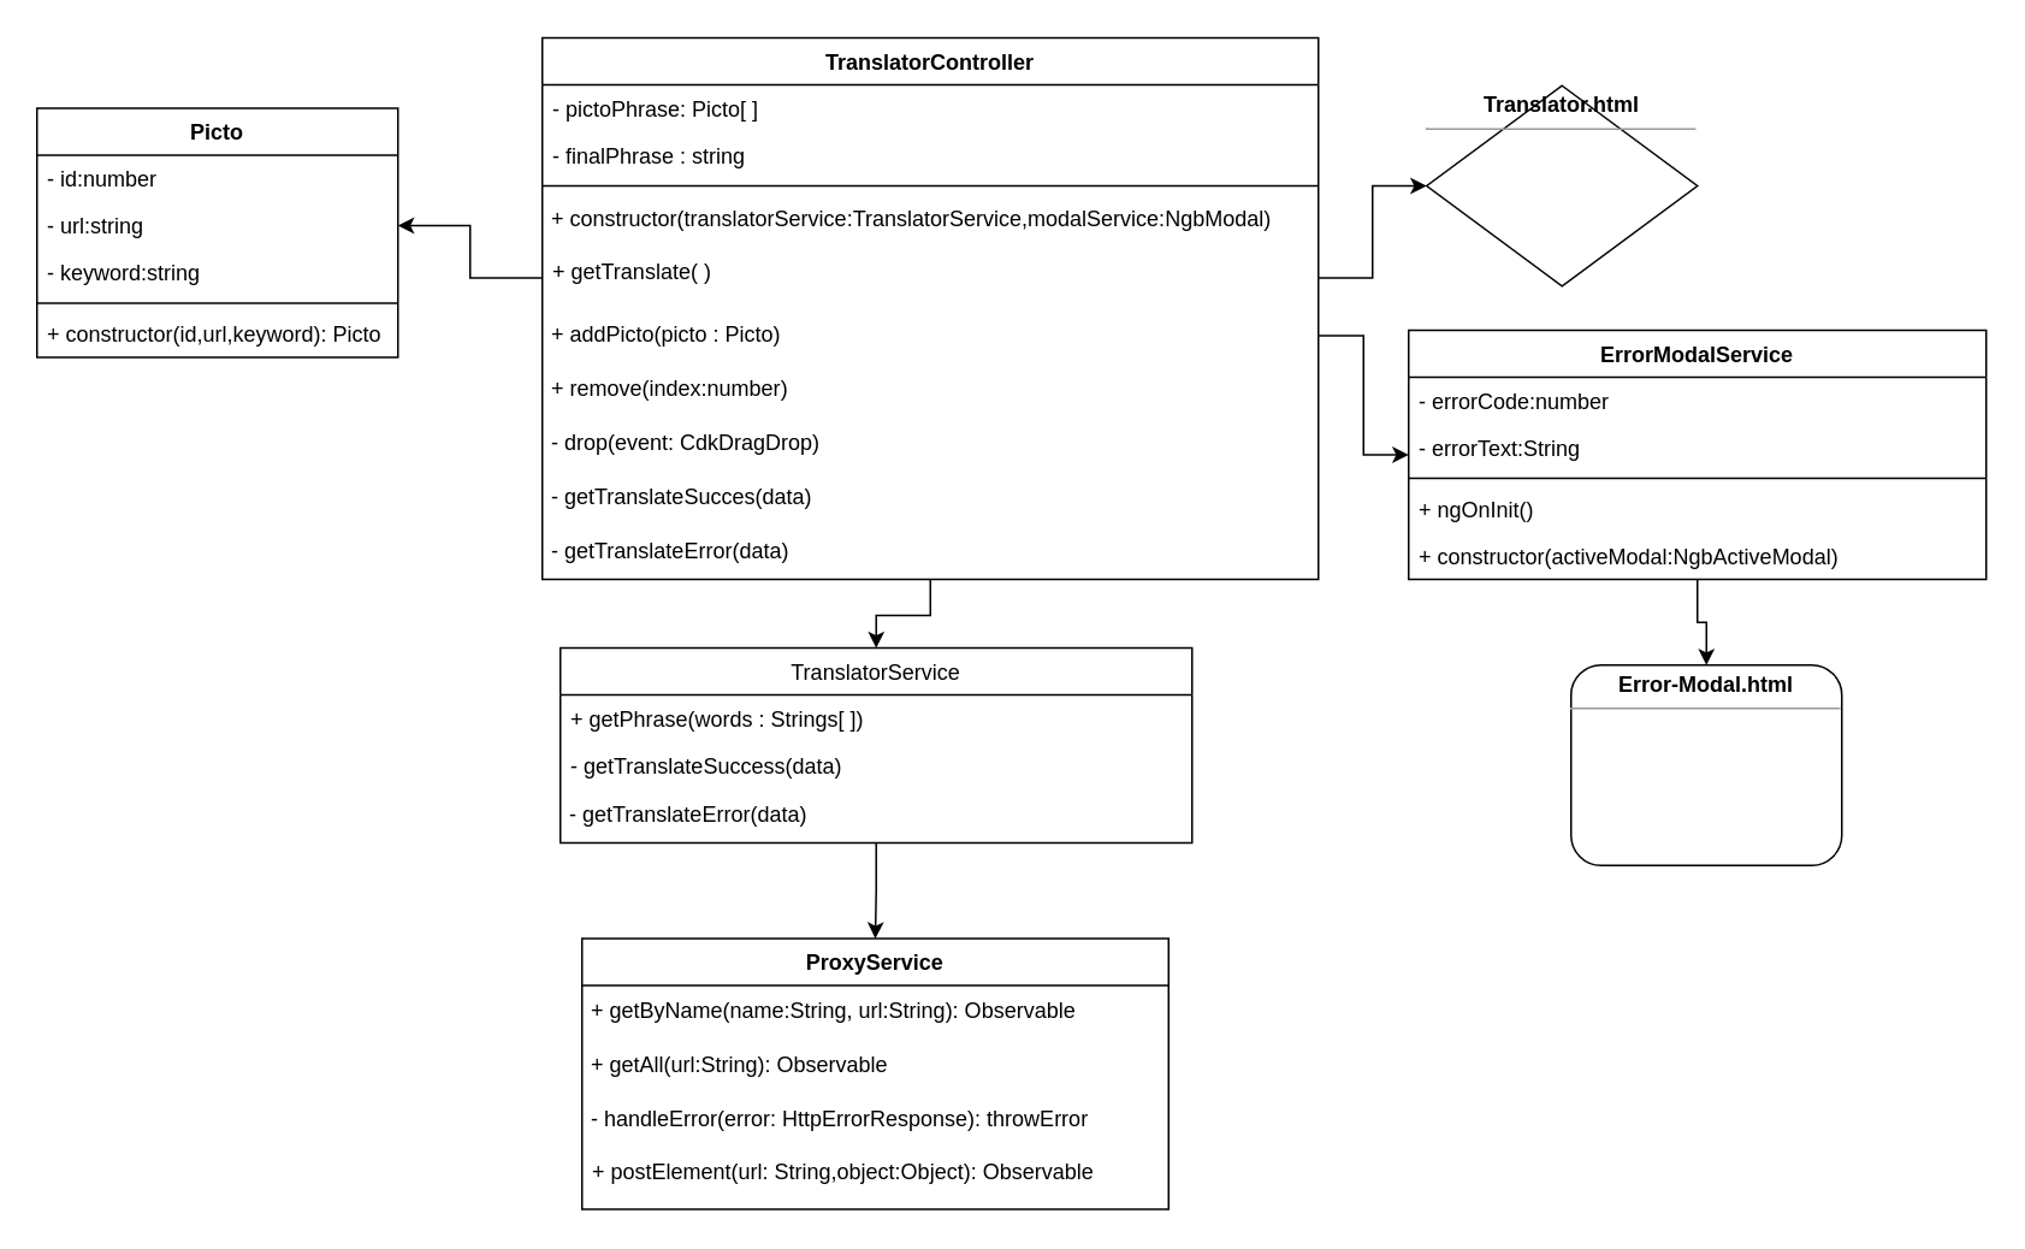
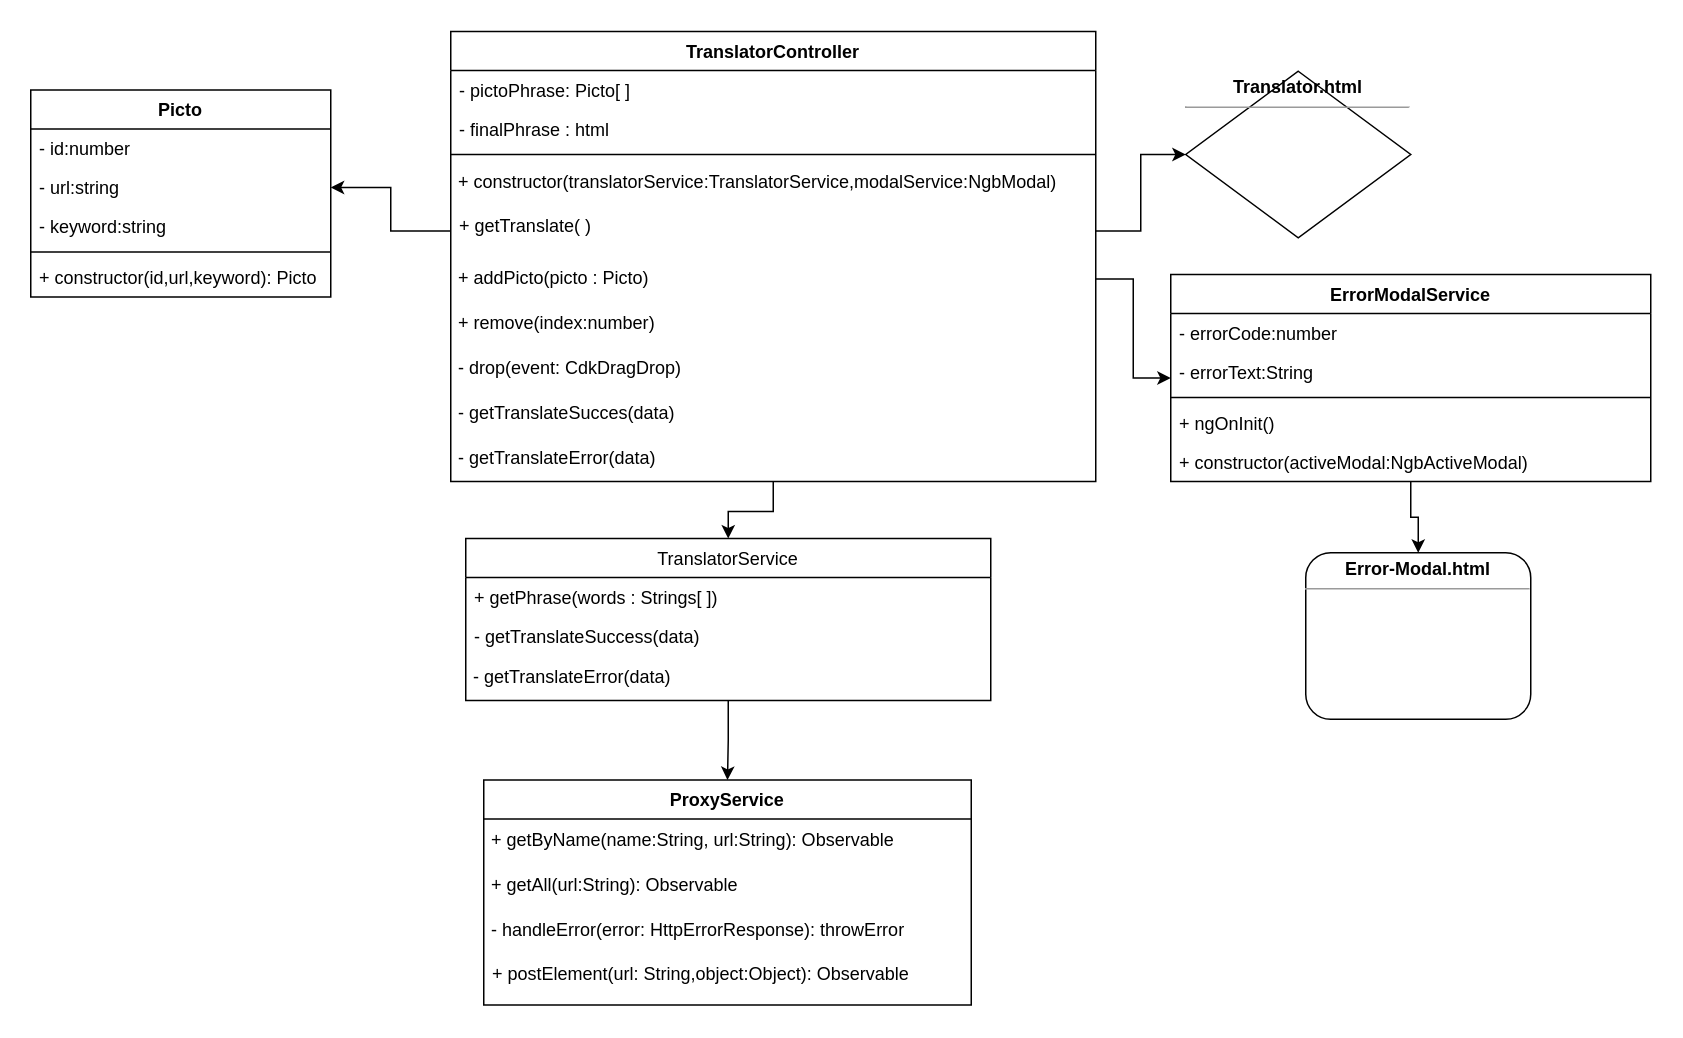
- <mxCell id="12" value="- finalPhrase : string" style="text;strokeColor=none;fillColor=none;align=left;verticalAlign=top;spacingLeft=4;spacingRight=4;overflow=hidden;rotatable=0;points=[[0,0.5],[1,0.5]];portConstraint=eastwest;" vertex="1" parent="10"><mxGeometry y="52" width="430" height="26" as="geometry" /></mxCell>
+ <mxCell id="12" value="- finalPhrase : html" style="text;strokeColor=none;fillColor=none;align=left;verticalAlign=top;spacingLeft=4;spacingRight=4;overflow=hidden;rotatable=0;points=[[0,0.5],[1,0.5]];portConstraint=eastwest;" vertex="1" parent="10"><mxGeometry y="52" width="430" height="26" as="geometry" /></mxCell>
